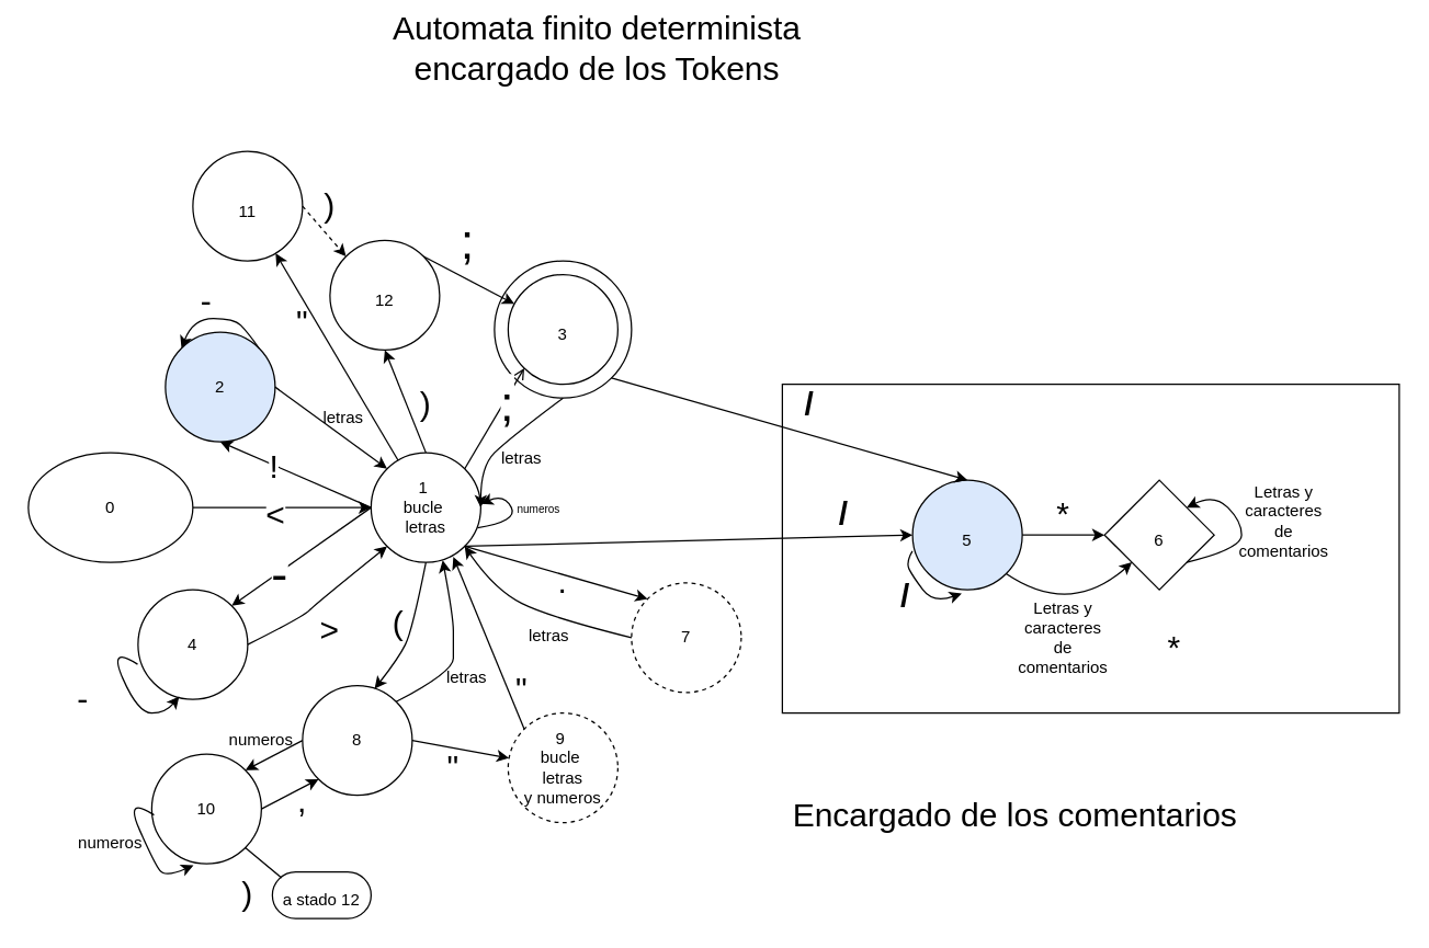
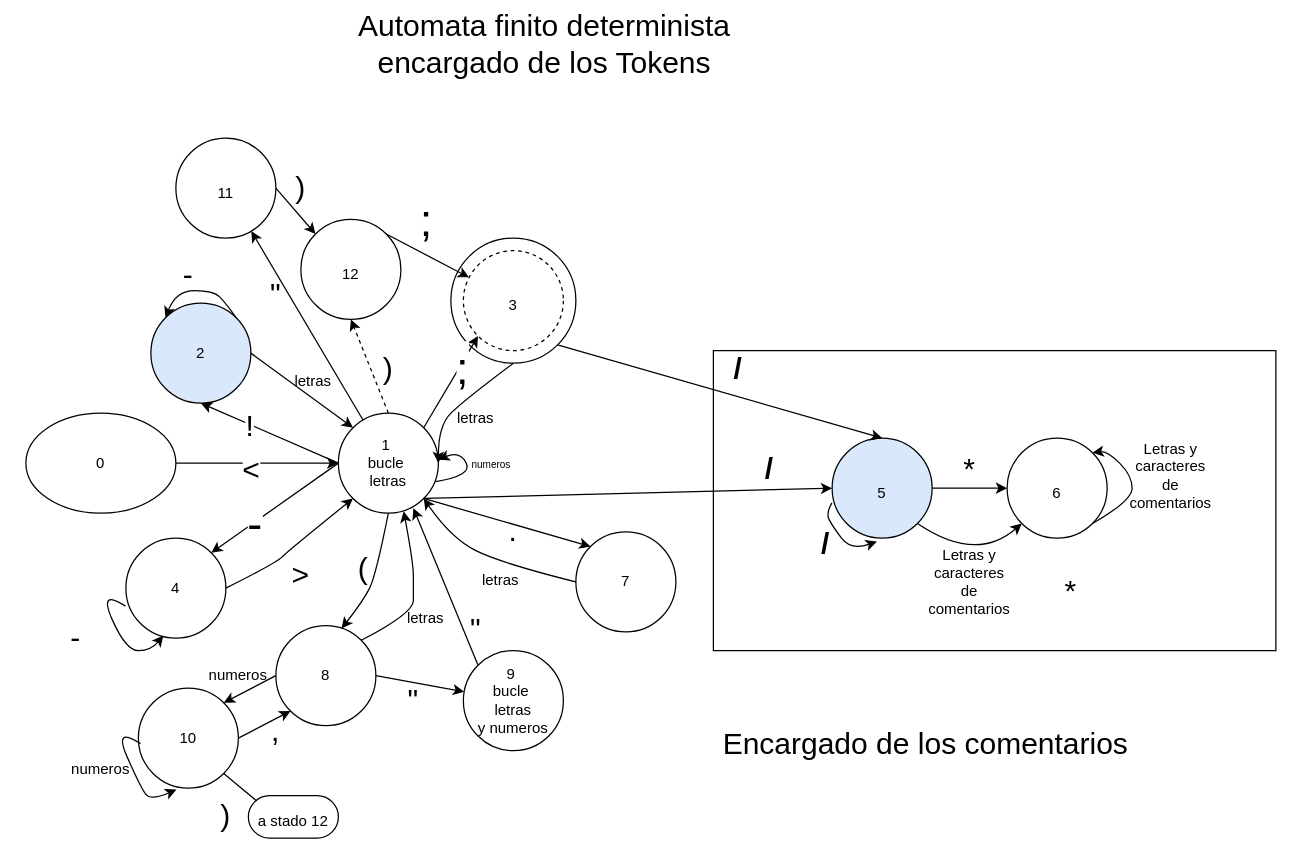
- <mxCell id="72" value="" style="endArrow=classic;html=1;rounded=0;fontSize=24;exitX=1;exitY=0.5;exitDx=0;exitDy=0;entryX=0;entryY=0;entryDx=0;entryDy=0;dashed=1;" parent="1" source="64" target="61" edge="1"><mxGeometry width="50" height="50" relative="1" as="geometry"><mxPoint x="240" y="180" as="sourcePoint" /><mxPoint x="290" y="130" as="targetPoint" /></mxGeometry></mxCell>
+ <mxCell id="72" value="" style="endArrow=classic;html=1;rounded=0;fontSize=24;exitX=1;exitY=0.5;exitDx=0;exitDy=0;entryX=0;entryY=0;entryDx=0;entryDy=0;" parent="1" source="64" target="61" edge="1"><mxGeometry width="50" height="50" relative="1" as="geometry"><mxPoint x="240" y="180" as="sourcePoint" /><mxPoint x="290" y="130" as="targetPoint" /></mxGeometry></mxCell>
- <mxCell id="11" value="&lt;font style=&quot;font-size: 12px;&quot;&gt;3&lt;/font&gt;" style="ellipse;whiteSpace=wrap;html=1;aspect=fixed;fontSize=24;" parent="1" vertex="1"><mxGeometry x="370" y="200" width="80" height="80" as="geometry" /></mxCell>
+ <mxCell id="11" value="&lt;font style=&quot;font-size: 12px;&quot;&gt;3&lt;/font&gt;" style="ellipse;whiteSpace=wrap;html=1;aspect=fixed;fontSize=24;dashed=1;" parent="1" vertex="1"><mxGeometry x="370" y="200" width="80" height="80" as="geometry" /></mxCell>
- <mxCell id="16" value="" style="endArrow=open;html=1;rounded=0;fontSize=12;exitX=1;exitY=0;exitDx=0;exitDy=0;entryX=0;entryY=1;entryDx=0;entryDy=0;" parent="1" source="7" target="11" edge="1"><mxGeometry width="50" height="50" relative="1" as="geometry"><mxPoint x="380" y="370" as="sourcePoint" /><mxPoint x="430" y="320" as="targetPoint" /></mxGeometry></mxCell>
+ <mxCell id="16" value="" style="endArrow=classic;html=1;rounded=0;fontSize=12;exitX=1;exitY=0;exitDx=0;exitDy=0;entryX=0;entryY=1;entryDx=0;entryDy=0;" parent="1" source="7" target="11" edge="1"><mxGeometry width="50" height="50" relative="1" as="geometry"><mxPoint x="380" y="370" as="sourcePoint" /><mxPoint x="430" y="320" as="targetPoint" /></mxGeometry></mxCell>
- <mxCell id="62" value="" style="endArrow=classic;html=1;rounded=0;fontSize=12;exitX=0.5;exitY=0;exitDx=0;exitDy=0;entryX=0.5;entryY=1;entryDx=0;entryDy=0;" parent="1" source="7" target="61" edge="1"><mxGeometry width="50" height="50" relative="1" as="geometry"><mxPoint x="270" y="320" as="sourcePoint" /><mxPoint x="320" y="270" as="targetPoint" /></mxGeometry></mxCell>
+ <mxCell id="62" value="" style="endArrow=classic;html=1;rounded=0;fontSize=12;exitX=0.5;exitY=0;exitDx=0;exitDy=0;entryX=0.5;entryY=1;entryDx=0;entryDy=0;dashed=1;" parent="1" source="7" target="61" edge="1"><mxGeometry width="50" height="50" relative="1" as="geometry"><mxPoint x="270" y="320" as="sourcePoint" /><mxPoint x="320" y="270" as="targetPoint" /></mxGeometry></mxCell>
- <mxCell id="32" value="&lt;font style=&quot;font-size: 12px;&quot;&gt;6&lt;/font&gt;" style="rhombus;whiteSpace=wrap;html=1;aspect=fixed;fontSize=24;" parent="1" vertex="1"><mxGeometry x="805" y="350" width="80" height="80" as="geometry" /></mxCell>
+ <mxCell id="32" value="&lt;font style=&quot;font-size: 12px;&quot;&gt;6&lt;/font&gt;" style="ellipse;whiteSpace=wrap;html=1;aspect=fixed;fontSize=24;" parent="1" vertex="1"><mxGeometry x="805" y="350" width="80" height="80" as="geometry" /></mxCell>
- <mxCell id="41" value="7" style="ellipse;whiteSpace=wrap;html=1;aspect=fixed;fontSize=12;dashed=1;" parent="1" vertex="1"><mxGeometry x="460" y="425" width="80" height="80" as="geometry" /></mxCell>
+ <mxCell id="41" value="7" style="ellipse;whiteSpace=wrap;html=1;aspect=fixed;fontSize=12;" parent="1" vertex="1"><mxGeometry x="460" y="425" width="80" height="80" as="geometry" /></mxCell>
- <mxCell id="49" value="9&amp;nbsp;&lt;br&gt;bucle&amp;nbsp;&lt;br&gt;letras&lt;br&gt;y numeros" style="ellipse;whiteSpace=wrap;html=1;aspect=fixed;fontSize=12;dashed=1;" parent="1" vertex="1"><mxGeometry x="370" y="520" width="80" height="80" as="geometry" /></mxCell>
+ <mxCell id="49" value="9&amp;nbsp;&lt;br&gt;bucle&amp;nbsp;&lt;br&gt;letras&lt;br&gt;y numeros" style="ellipse;whiteSpace=wrap;html=1;aspect=fixed;fontSize=12;" parent="1" vertex="1"><mxGeometry x="370" y="520" width="80" height="80" as="geometry" /></mxCell>
